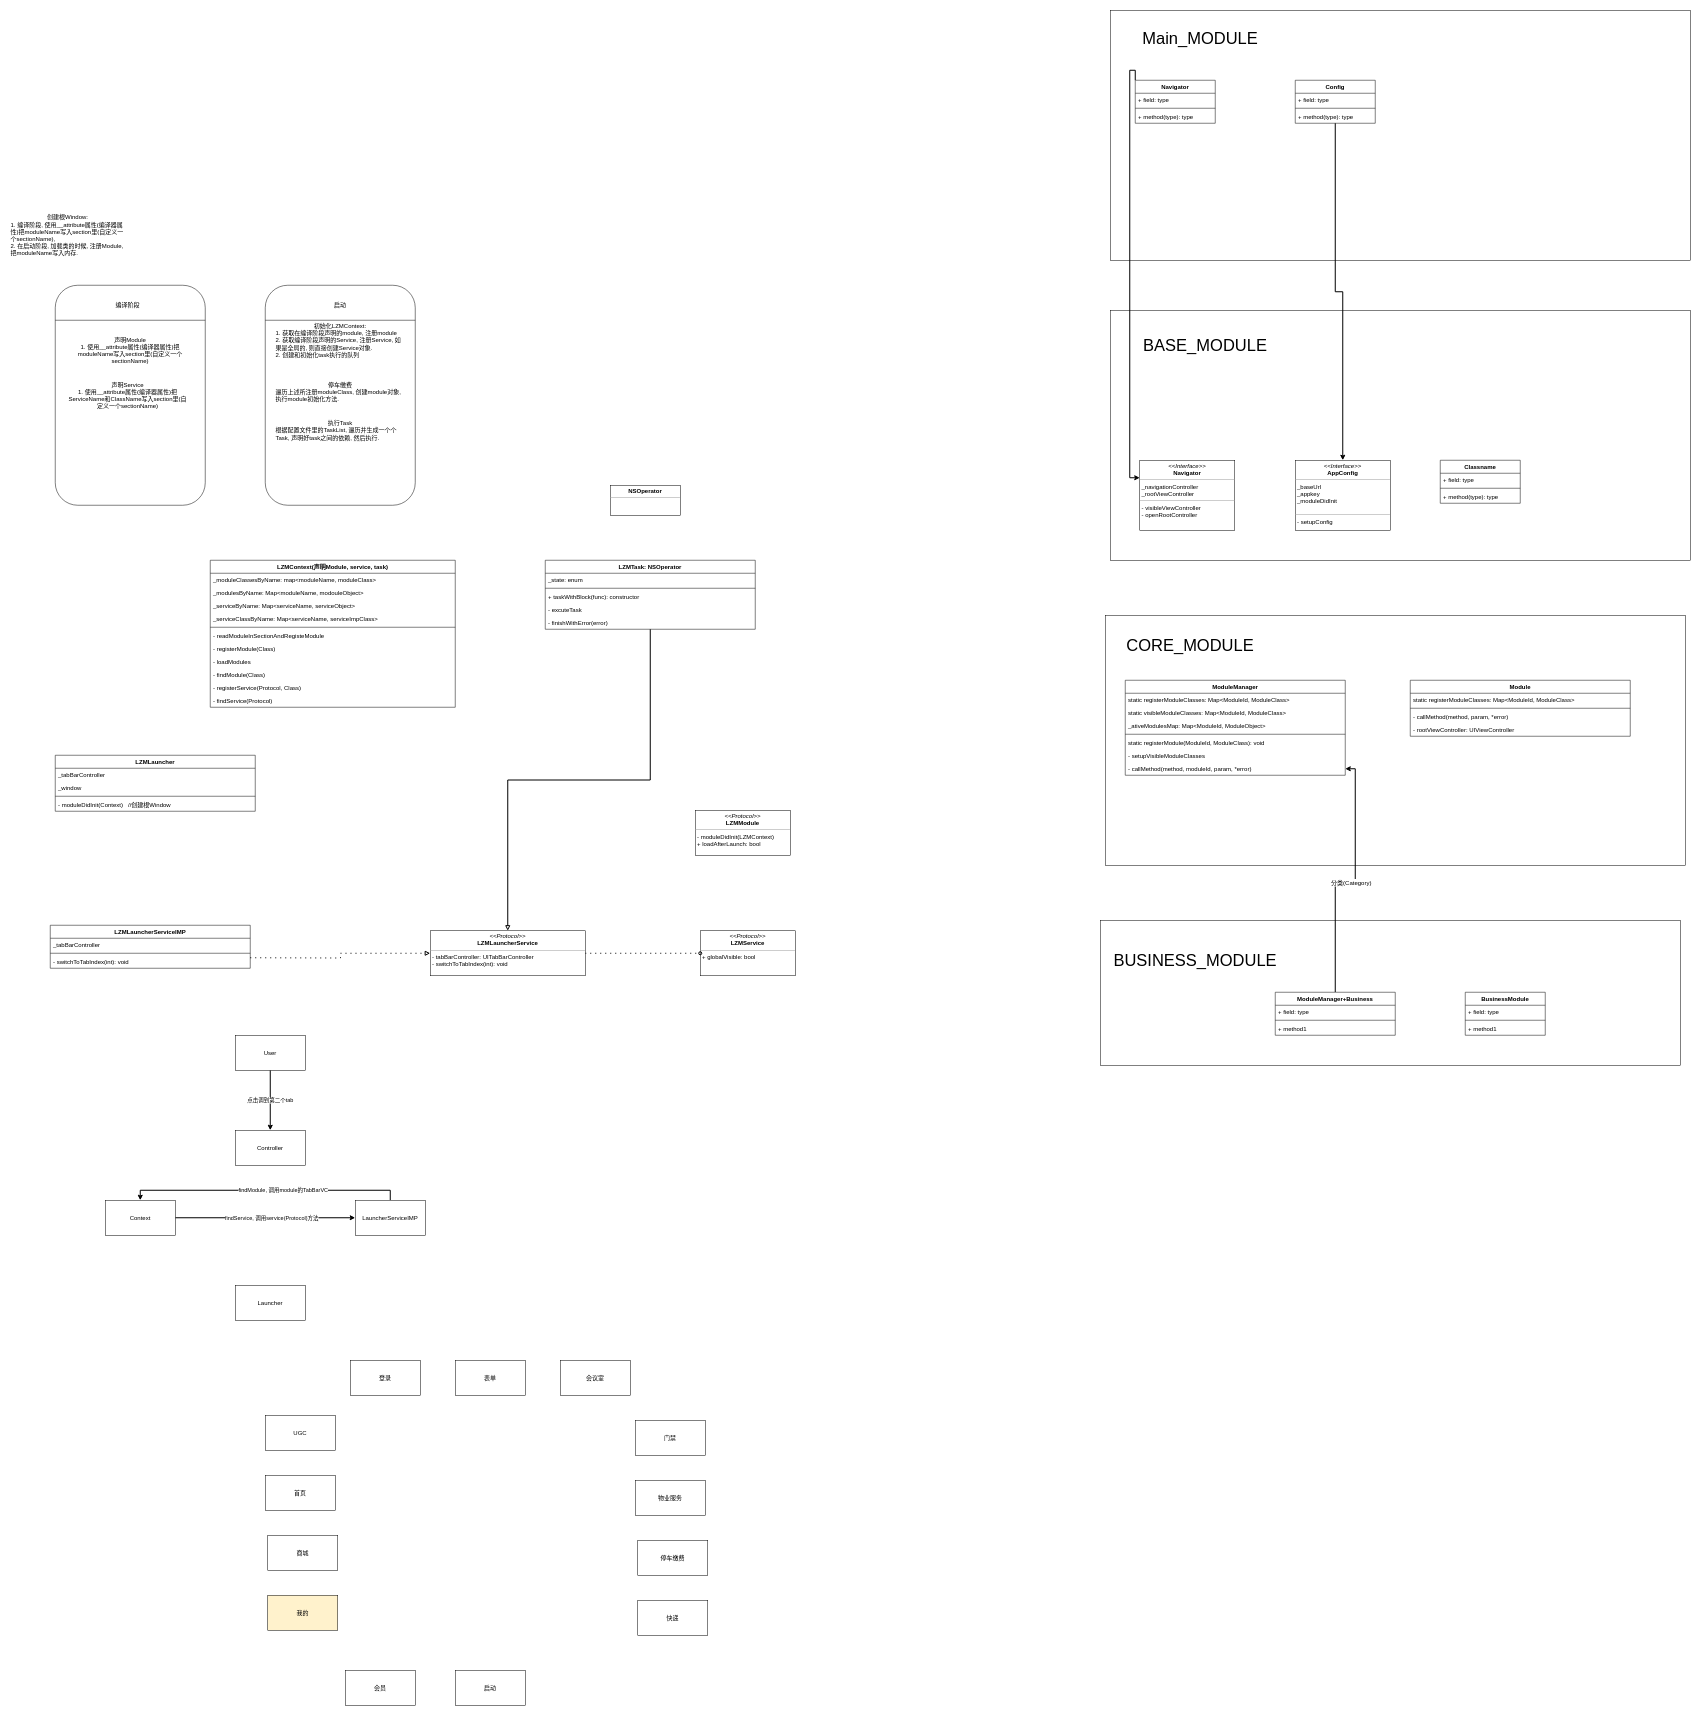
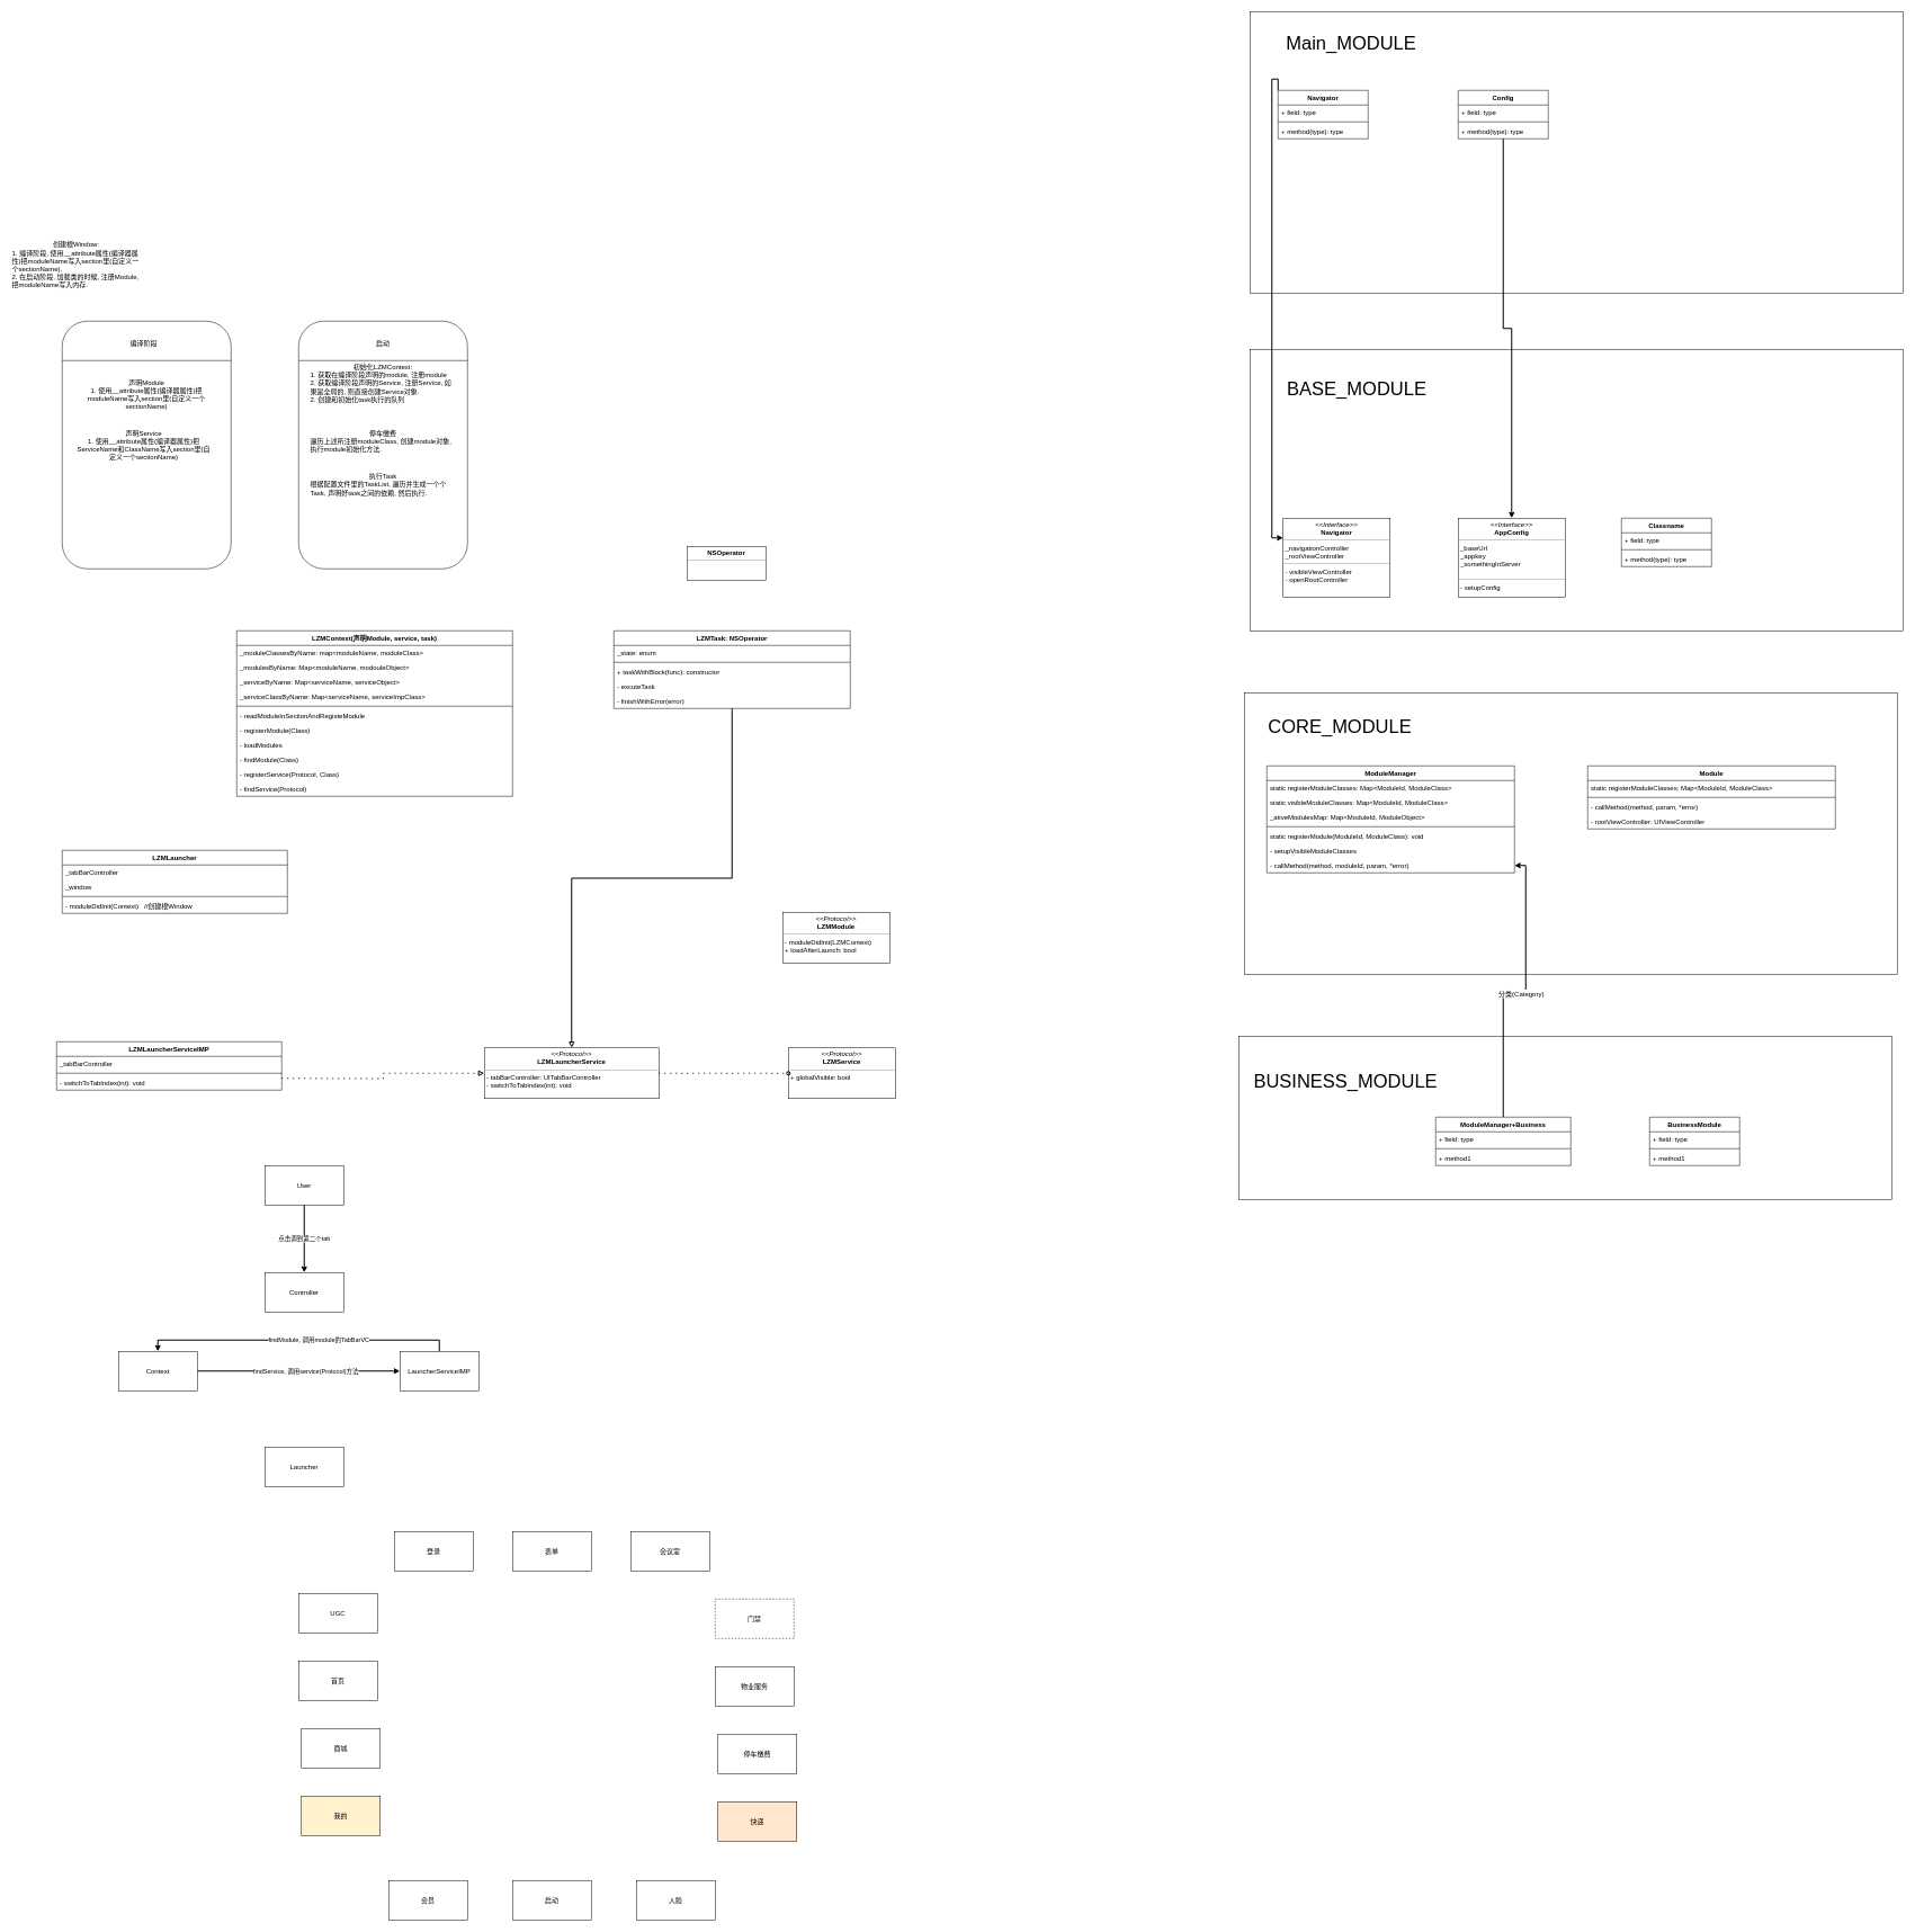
- <mxCell id="80" value="&lt;p style=&quot;margin: 0px ; margin-top: 4px ; text-align: center&quot;&gt;&lt;i&gt;&amp;lt;&amp;lt;Interface&amp;gt;&amp;gt;&lt;/i&gt;&lt;br&gt;&lt;b&gt;AppConfig&lt;/b&gt;&lt;/p&gt;&lt;hr size=&quot;1&quot;&gt;&lt;p style=&quot;margin: 0px ; margin-left: 4px&quot;&gt;_baseUrl&lt;/p&gt;&lt;p style=&quot;margin: 0px ; margin-left: 4px&quot;&gt;_appkey&lt;/p&gt;&lt;p style=&quot;margin: 0px ; margin-left: 4px&quot;&gt;_moduleDidInit&lt;/p&gt;&lt;p style=&quot;margin: 0px ; margin-left: 4px&quot;&gt;&lt;br&gt;&lt;/p&gt;&lt;hr size=&quot;1&quot;&gt;&lt;p style=&quot;margin: 0px ; margin-left: 4px&quot;&gt;- setupConfig&lt;/p&gt;" style="verticalAlign=top;align=left;overflow=fill;fontSize=12;fontFamily=Helvetica;html=1;" vertex="1" parent="1"><mxGeometry x="2590" y="920" width="190" height="140" as="geometry" /></mxCell>
+ <mxCell id="80" value="&lt;p style=&quot;margin: 0px ; margin-top: 4px ; text-align: center&quot;&gt;&lt;i&gt;&amp;lt;&amp;lt;Interface&amp;gt;&amp;gt;&lt;/i&gt;&lt;br&gt;&lt;b&gt;AppConfig&lt;/b&gt;&lt;/p&gt;&lt;hr size=&quot;1&quot;&gt;&lt;p style=&quot;margin: 0px ; margin-left: 4px&quot;&gt;_baseUrl&lt;/p&gt;&lt;p style=&quot;margin: 0px ; margin-left: 4px&quot;&gt;_appkey&lt;/p&gt;&lt;p style=&quot;margin: 0px ; margin-left: 4px&quot;&gt;_somethingInServer&lt;/p&gt;&lt;p style=&quot;margin: 0px ; margin-left: 4px&quot;&gt;&lt;br&gt;&lt;/p&gt;&lt;hr size=&quot;1&quot;&gt;&lt;p style=&quot;margin: 0px ; margin-left: 4px&quot;&gt;- setupConfig&lt;/p&gt;" style="verticalAlign=top;align=left;overflow=fill;fontSize=12;fontFamily=Helvetica;html=1;" vertex="1" parent="1"><mxGeometry x="2590" y="920" width="190" height="140" as="geometry" /></mxCell>
- <mxCell id="117" value="门禁" style="rounded=0;whiteSpace=wrap;html=1;" vertex="1" parent="1"><mxGeometry x="1270" y="2840" width="140" height="70" as="geometry" /></mxCell>
+ <mxCell id="117" value="门禁" style="rounded=0;whiteSpace=wrap;html=1;dashed=1;" vertex="1" parent="1"><mxGeometry x="1270" y="2840" width="140" height="70" as="geometry" /></mxCell>
- <mxCell id="120" value="快递" style="rounded=0;whiteSpace=wrap;html=1;" vertex="1" parent="1"><mxGeometry x="1275" y="3200" width="140" height="70" as="geometry" /></mxCell>
+ <mxCell id="120" value="快递" style="rounded=0;whiteSpace=wrap;html=1;fillColor=#ffe6cc;" vertex="1" parent="1"><mxGeometry x="1275" y="3200" width="140" height="70" as="geometry" /></mxCell>
+ <mxCell id="123" value="人脸" style="rounded=0;whiteSpace=wrap;html=1;" vertex="1" parent="1"><mxGeometry x="1130" y="3340" width="140" height="70" as="geometry" /></mxCell>
